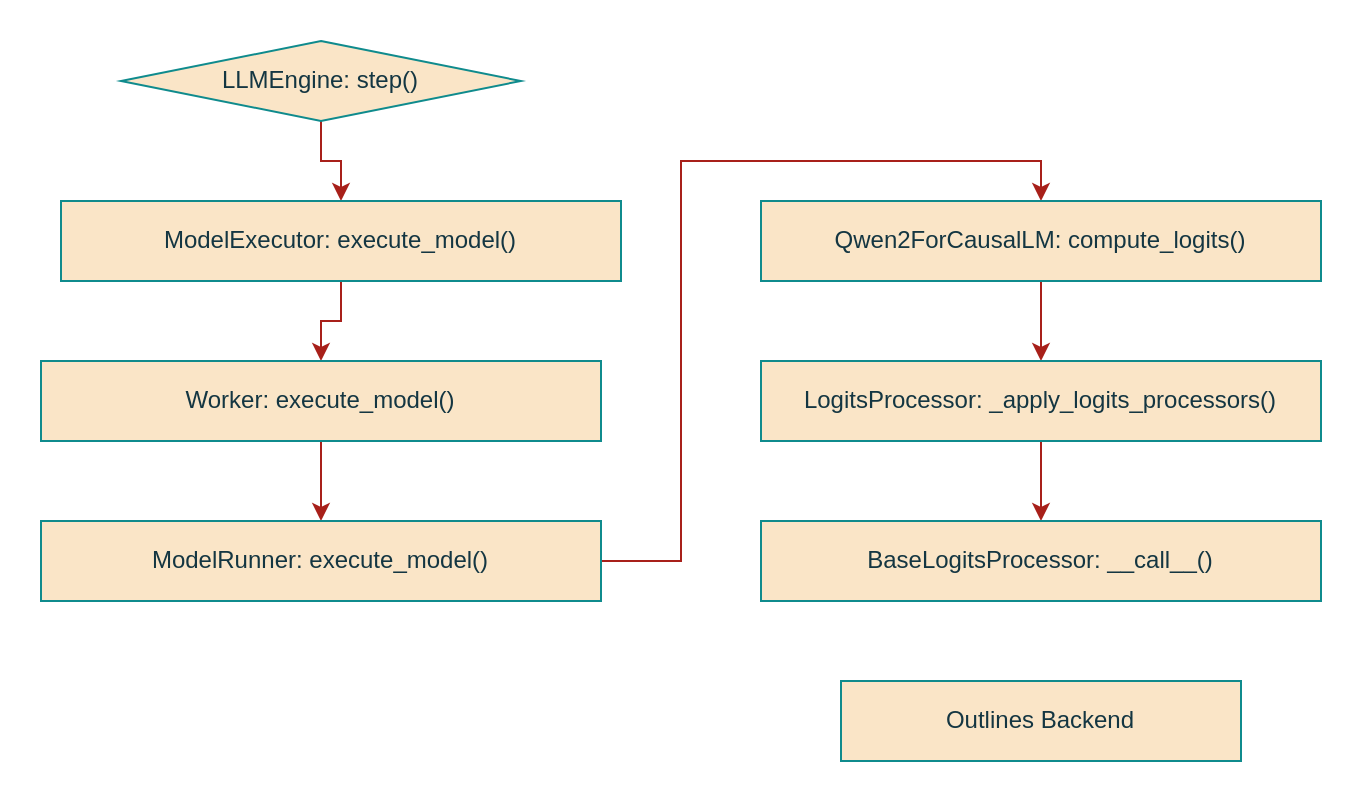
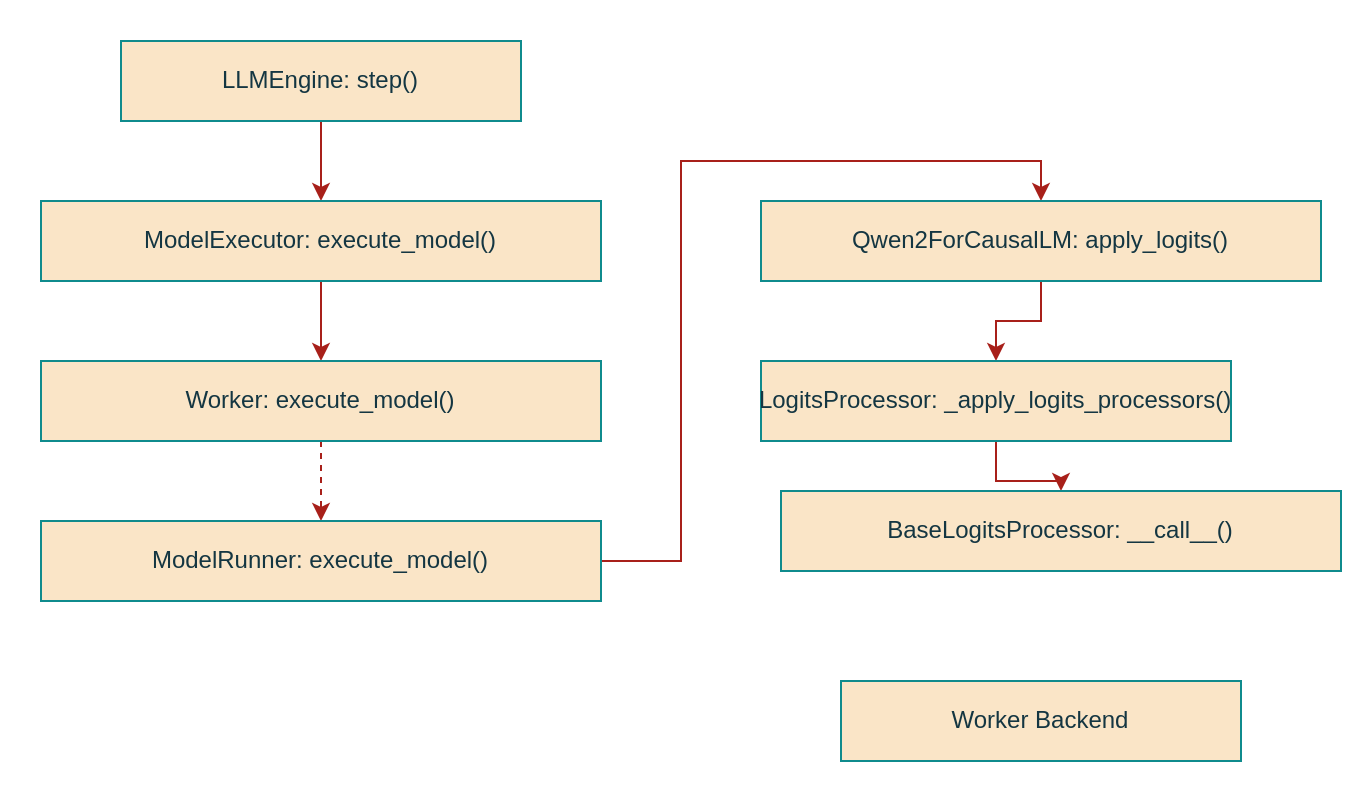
- <mxCell id="3" value="LLMEngine:&amp;nbsp;&lt;span style=&quot;background-color: transparent; color: light-dark(rgb(20, 54, 66), rgb(173, 202, 213));&quot;&gt;step()&lt;/span&gt;" style="rhombus;whiteSpace=wrap;html=1;labelBackgroundColor=none;fillColor=#FAE5C7;strokeColor=#0F8B8D;fontColor=#143642;" vertex="1" parent="1"><mxGeometry x="60" y="20" width="200" height="40" as="geometry" /></mxCell>
+ <mxCell id="3" value="LLMEngine:&amp;nbsp;&lt;span style=&quot;background-color: transparent; color: light-dark(rgb(20, 54, 66), rgb(173, 202, 213));&quot;&gt;step()&lt;/span&gt;" style="rounded=0;whiteSpace=wrap;html=1;labelBackgroundColor=none;fillColor=#FAE5C7;strokeColor=#0F8B8D;fontColor=#143642;" vertex="1" parent="1"><mxGeometry x="60" y="20" width="200" height="40" as="geometry" /></mxCell>
- <mxCell id="5" value="ModelExecutor:&amp;nbsp;execute_model()" style="rounded=0;whiteSpace=wrap;html=1;labelBackgroundColor=none;fillColor=#FAE5C7;strokeColor=#0F8B8D;fontColor=#143642;" vertex="1" parent="1"><mxGeometry x="30" y="100" width="280" height="40" as="geometry" /></mxCell>
+ <mxCell id="5" value="ModelExecutor:&amp;nbsp;execute_model()" style="rounded=0;whiteSpace=wrap;html=1;labelBackgroundColor=none;fillColor=#FAE5C7;strokeColor=#0F8B8D;fontColor=#143642;" vertex="1" parent="1"><mxGeometry x="20" y="100" width="280" height="40" as="geometry" /></mxCell>
- <mxCell id="11" value="Qwen2ForCausalLM:&amp;nbsp;compute_logits()" style="rounded=0;whiteSpace=wrap;html=1;labelBackgroundColor=none;fillColor=#FAE5C7;strokeColor=#0F8B8D;fontColor=#143642;" vertex="1" parent="1"><mxGeometry x="380" y="100" width="280" height="40" as="geometry" /></mxCell>
+ <mxCell id="11" value="Qwen2ForCausalLM:&amp;nbsp;apply_logits()" style="rounded=0;whiteSpace=wrap;html=1;labelBackgroundColor=none;fillColor=#FAE5C7;strokeColor=#0F8B8D;fontColor=#143642;" vertex="1" parent="1"><mxGeometry x="380" y="100" width="280" height="40" as="geometry" /></mxCell>
- <mxCell id="13" value="LogitsProcessor:&amp;nbsp;_apply_logits_processors()" style="rounded=0;whiteSpace=wrap;html=1;labelBackgroundColor=none;fillColor=#FAE5C7;strokeColor=#0F8B8D;fontColor=#143642;" vertex="1" parent="1"><mxGeometry x="380" y="180" width="280" height="40" as="geometry" /></mxCell>
+ <mxCell id="13" value="LogitsProcessor:&amp;nbsp;_apply_logits_processors()" style="rounded=0;whiteSpace=wrap;html=1;labelBackgroundColor=none;fillColor=#FAE5C7;strokeColor=#0F8B8D;fontColor=#143642;" vertex="1" parent="1"><mxGeometry x="380" y="180" width="235" height="40" as="geometry" /></mxCell>
- <mxCell id="6" value="" style="edgeStyle=orthogonalEdgeStyle;rounded=0;orthogonalLoop=1;jettySize=auto;html=1;strokeColor=#A8201A;fontColor=#143642;fillColor=#FAE5C7;" edge="1" parent="1" source="7" target="9"><mxGeometry relative="1" as="geometry" /></mxCell>
+ <mxCell id="6" value="" style="edgeStyle=orthogonalEdgeStyle;rounded=0;orthogonalLoop=1;jettySize=auto;html=1;strokeColor=#A8201A;fontColor=#143642;fillColor=#FAE5C7;dashed=1;" edge="1" parent="1" source="7" target="9"><mxGeometry relative="1" as="geometry" /></mxCell>
- <mxCell id="14" value="BaseLogitsProcessor:&amp;nbsp;__call__()" style="rounded=0;whiteSpace=wrap;html=1;labelBackgroundColor=none;fillColor=#FAE5C7;strokeColor=#0F8B8D;fontColor=#143642;" vertex="1" parent="1"><mxGeometry x="380" y="260" width="280" height="40" as="geometry" /></mxCell>
+ <mxCell id="14" value="BaseLogitsProcessor:&amp;nbsp;__call__()" style="rounded=0;whiteSpace=wrap;html=1;labelBackgroundColor=none;fillColor=#FAE5C7;strokeColor=#0F8B8D;fontColor=#143642;" vertex="1" parent="1"><mxGeometry x="390" y="245" width="280" height="40" as="geometry" /></mxCell>
- <mxCell id="15" value="Outlines Backend" style="rounded=0;whiteSpace=wrap;html=1;labelBackgroundColor=none;fillColor=#FAE5C7;strokeColor=#0F8B8D;fontColor=#143642;" vertex="1" parent="1"><mxGeometry x="420" y="340" width="200" height="40" as="geometry" /></mxCell>
+ <mxCell id="15" value="Worker Backend" style="rounded=0;whiteSpace=wrap;html=1;labelBackgroundColor=none;fillColor=#FAE5C7;strokeColor=#0F8B8D;fontColor=#143642;" vertex="1" parent="1"><mxGeometry x="420" y="340" width="200" height="40" as="geometry" /></mxCell>
